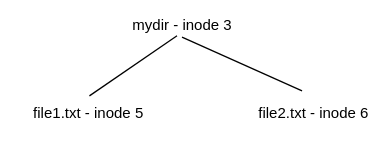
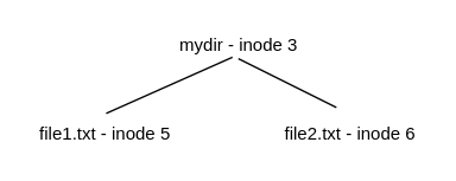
- <mxCell id="2" value="mydir - inode 3" style="text;html=1;align=center;verticalAlign=middle;resizable=0;points=[];autosize=1;" vertex="1" parent="1"><mxGeometry x="100" y="10" width="90" height="20" as="geometry" /></mxCell>
+ <mxCell id="2" value="mydir - inode 3" style="text;html=1;align=center;verticalAlign=middle;resizable=0;points=[];autosize=1;" vertex="1" parent="1"><mxGeometry x="115" y="20" width="90" height="20" as="geometry" /></mxCell>
- <mxCell id="4" value="file2.txt - inode 6" style="text;html=1;align=center;verticalAlign=middle;resizable=0;points=[];autosize=1;" vertex="1" parent="1"><mxGeometry x="200" y="80" width="100" height="20" as="geometry" /></mxCell>
+ <mxCell id="4" value="file2.txt - inode 6" style="text;html=1;align=center;verticalAlign=middle;resizable=0;points=[];autosize=1;" vertex="1" parent="1"><mxGeometry x="185" y="80" width="100" height="20" as="geometry" /></mxCell>
